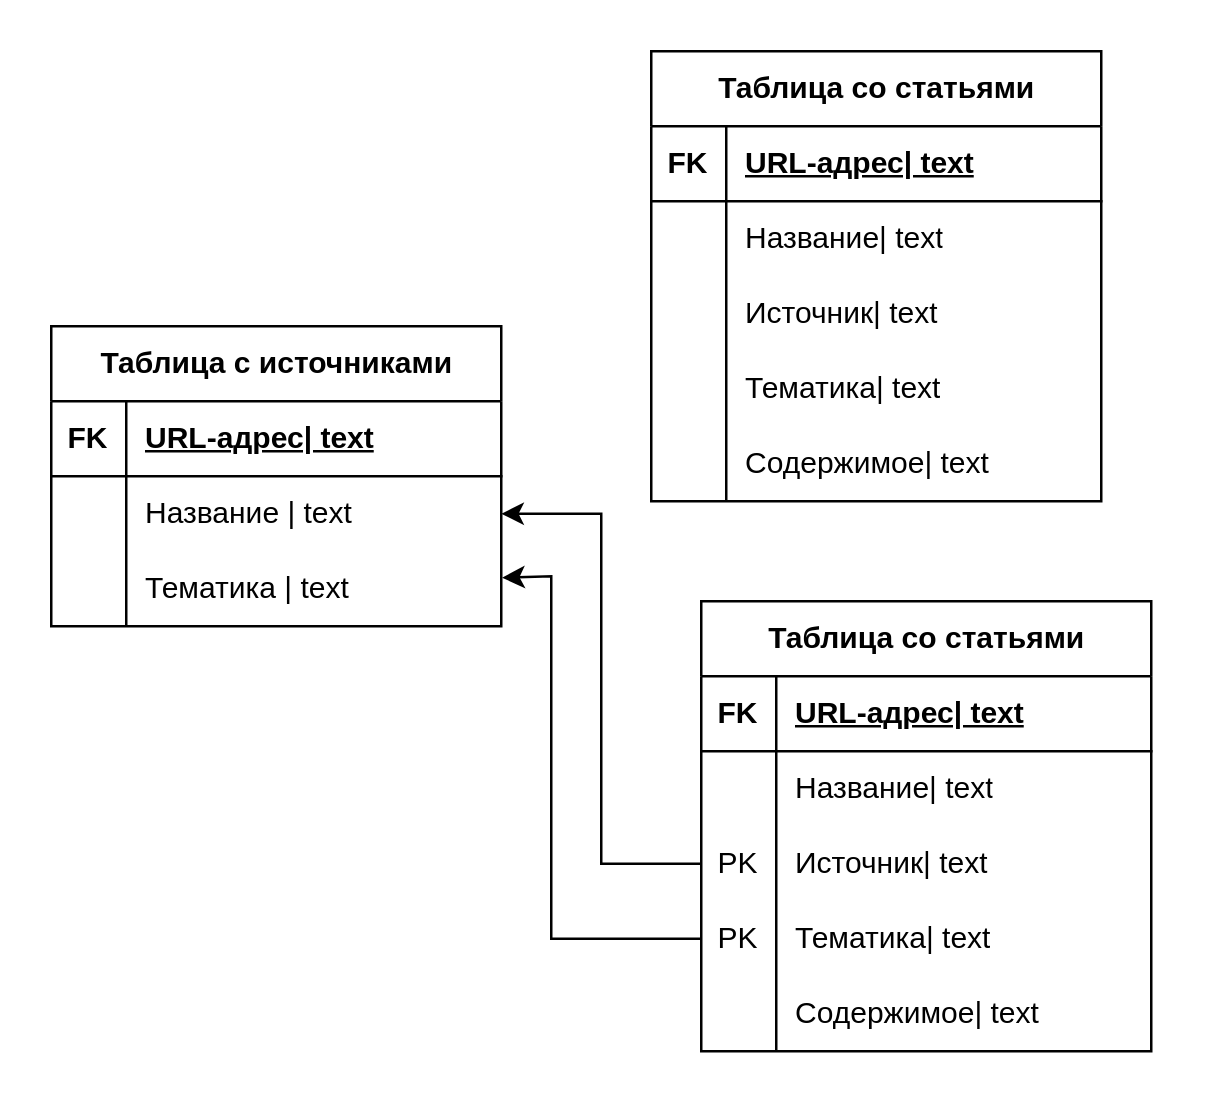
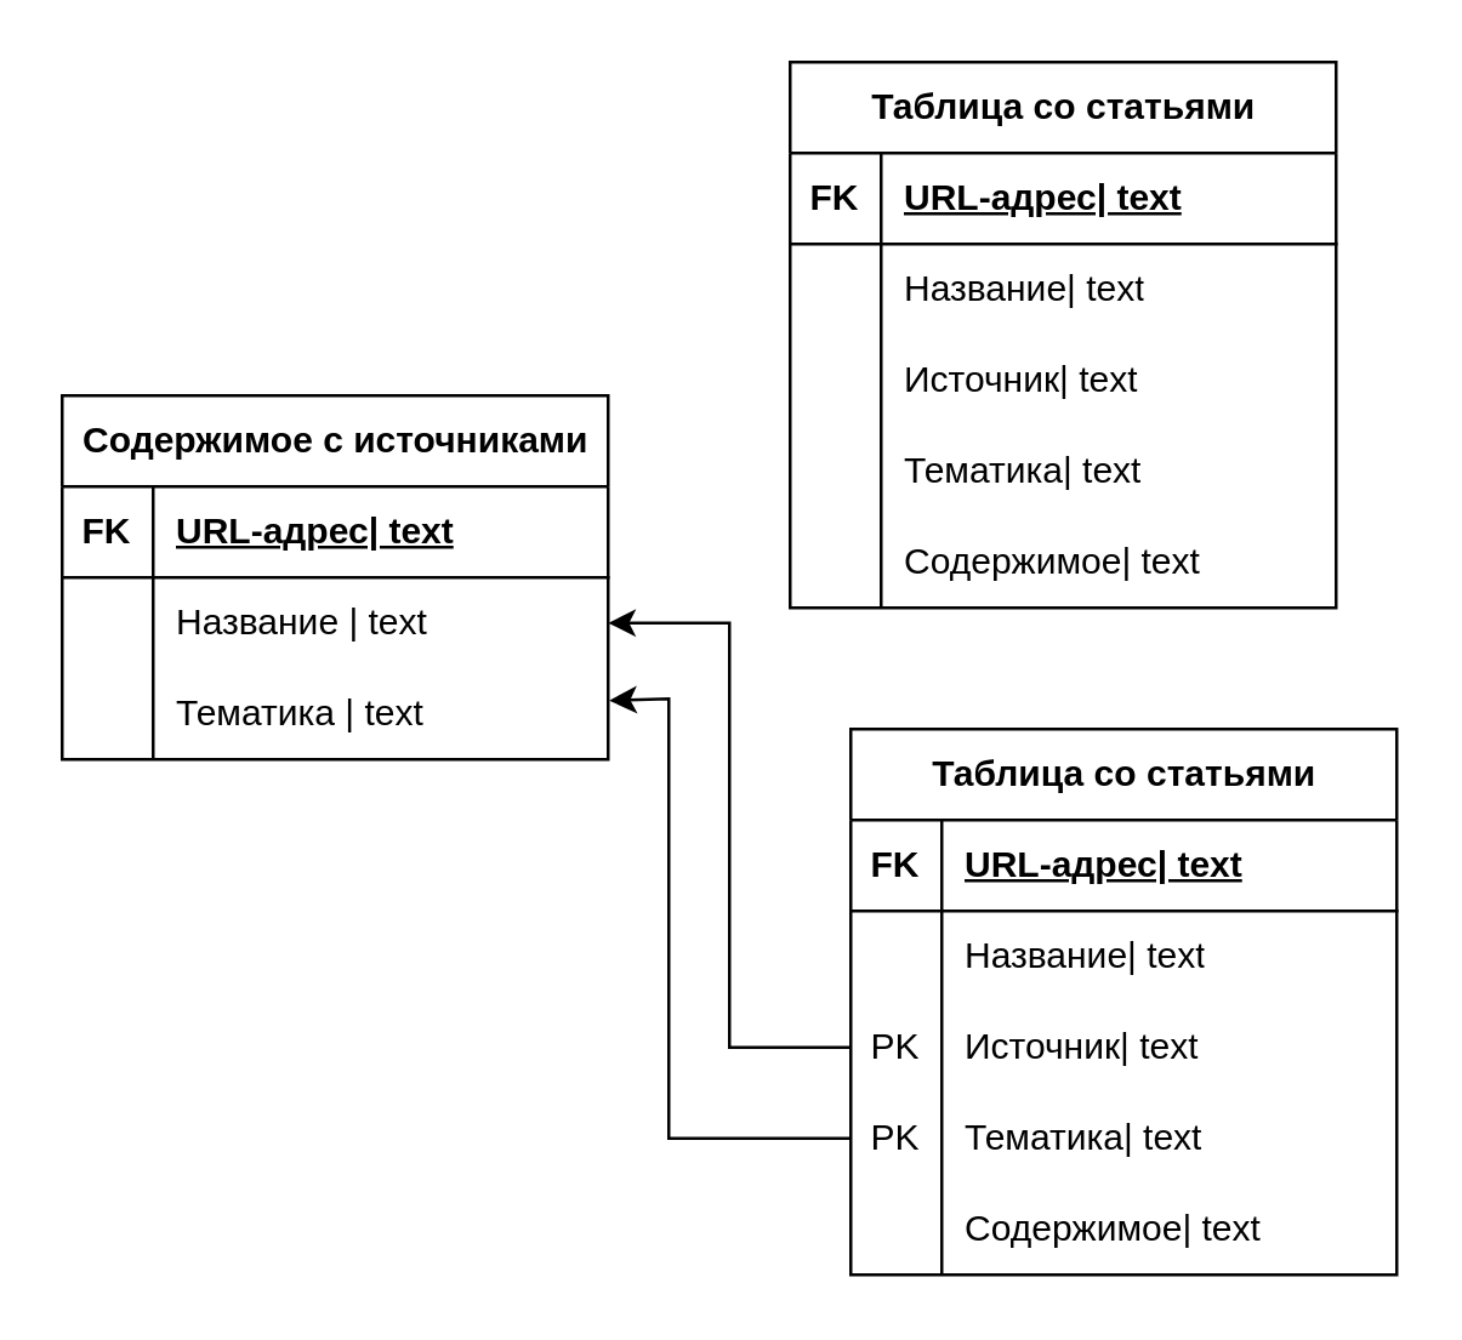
- <mxCell id="2" value="Таблица с источниками" style="shape=table;startSize=30;container=1;collapsible=1;childLayout=tableLayout;fixedRows=1;rowLines=0;fontStyle=1;align=center;resizeLast=1;html=1;" vertex="1" parent="1"><mxGeometry x="20" y="130" width="180" height="120" as="geometry" /></mxCell>
+ <mxCell id="2" value="Содержимое с источниками" style="shape=table;startSize=30;container=1;collapsible=1;childLayout=tableLayout;fixedRows=1;rowLines=0;fontStyle=1;align=center;resizeLast=1;html=1;" vertex="1" parent="1"><mxGeometry x="20" y="130" width="180" height="120" as="geometry" /></mxCell>
